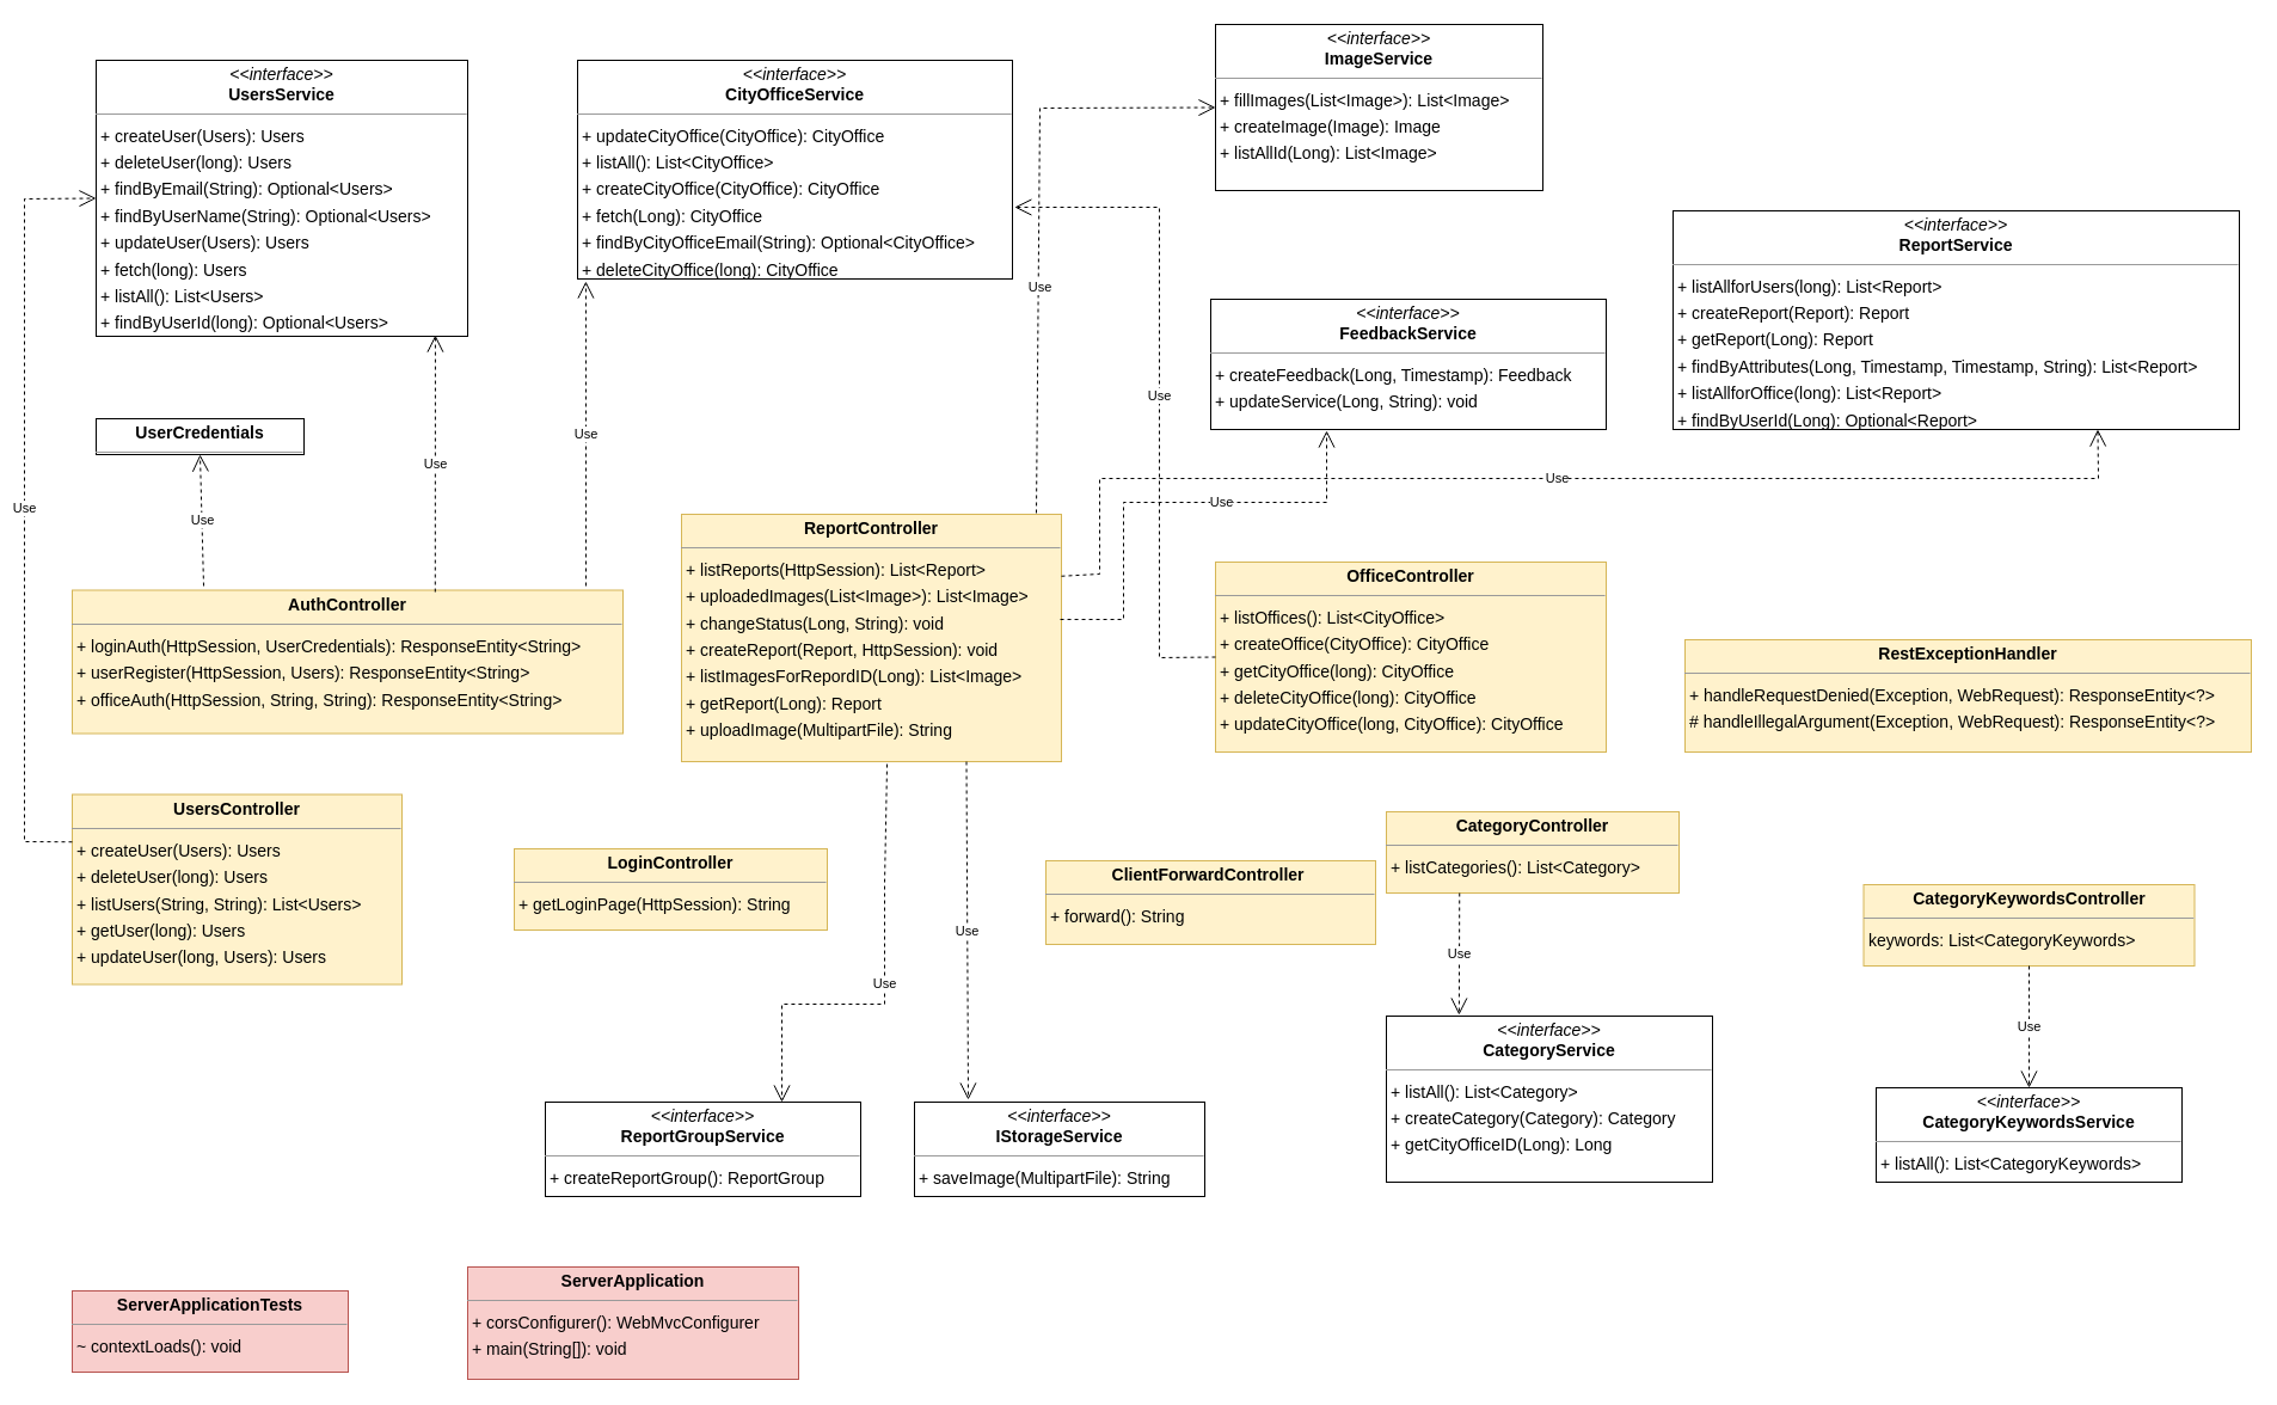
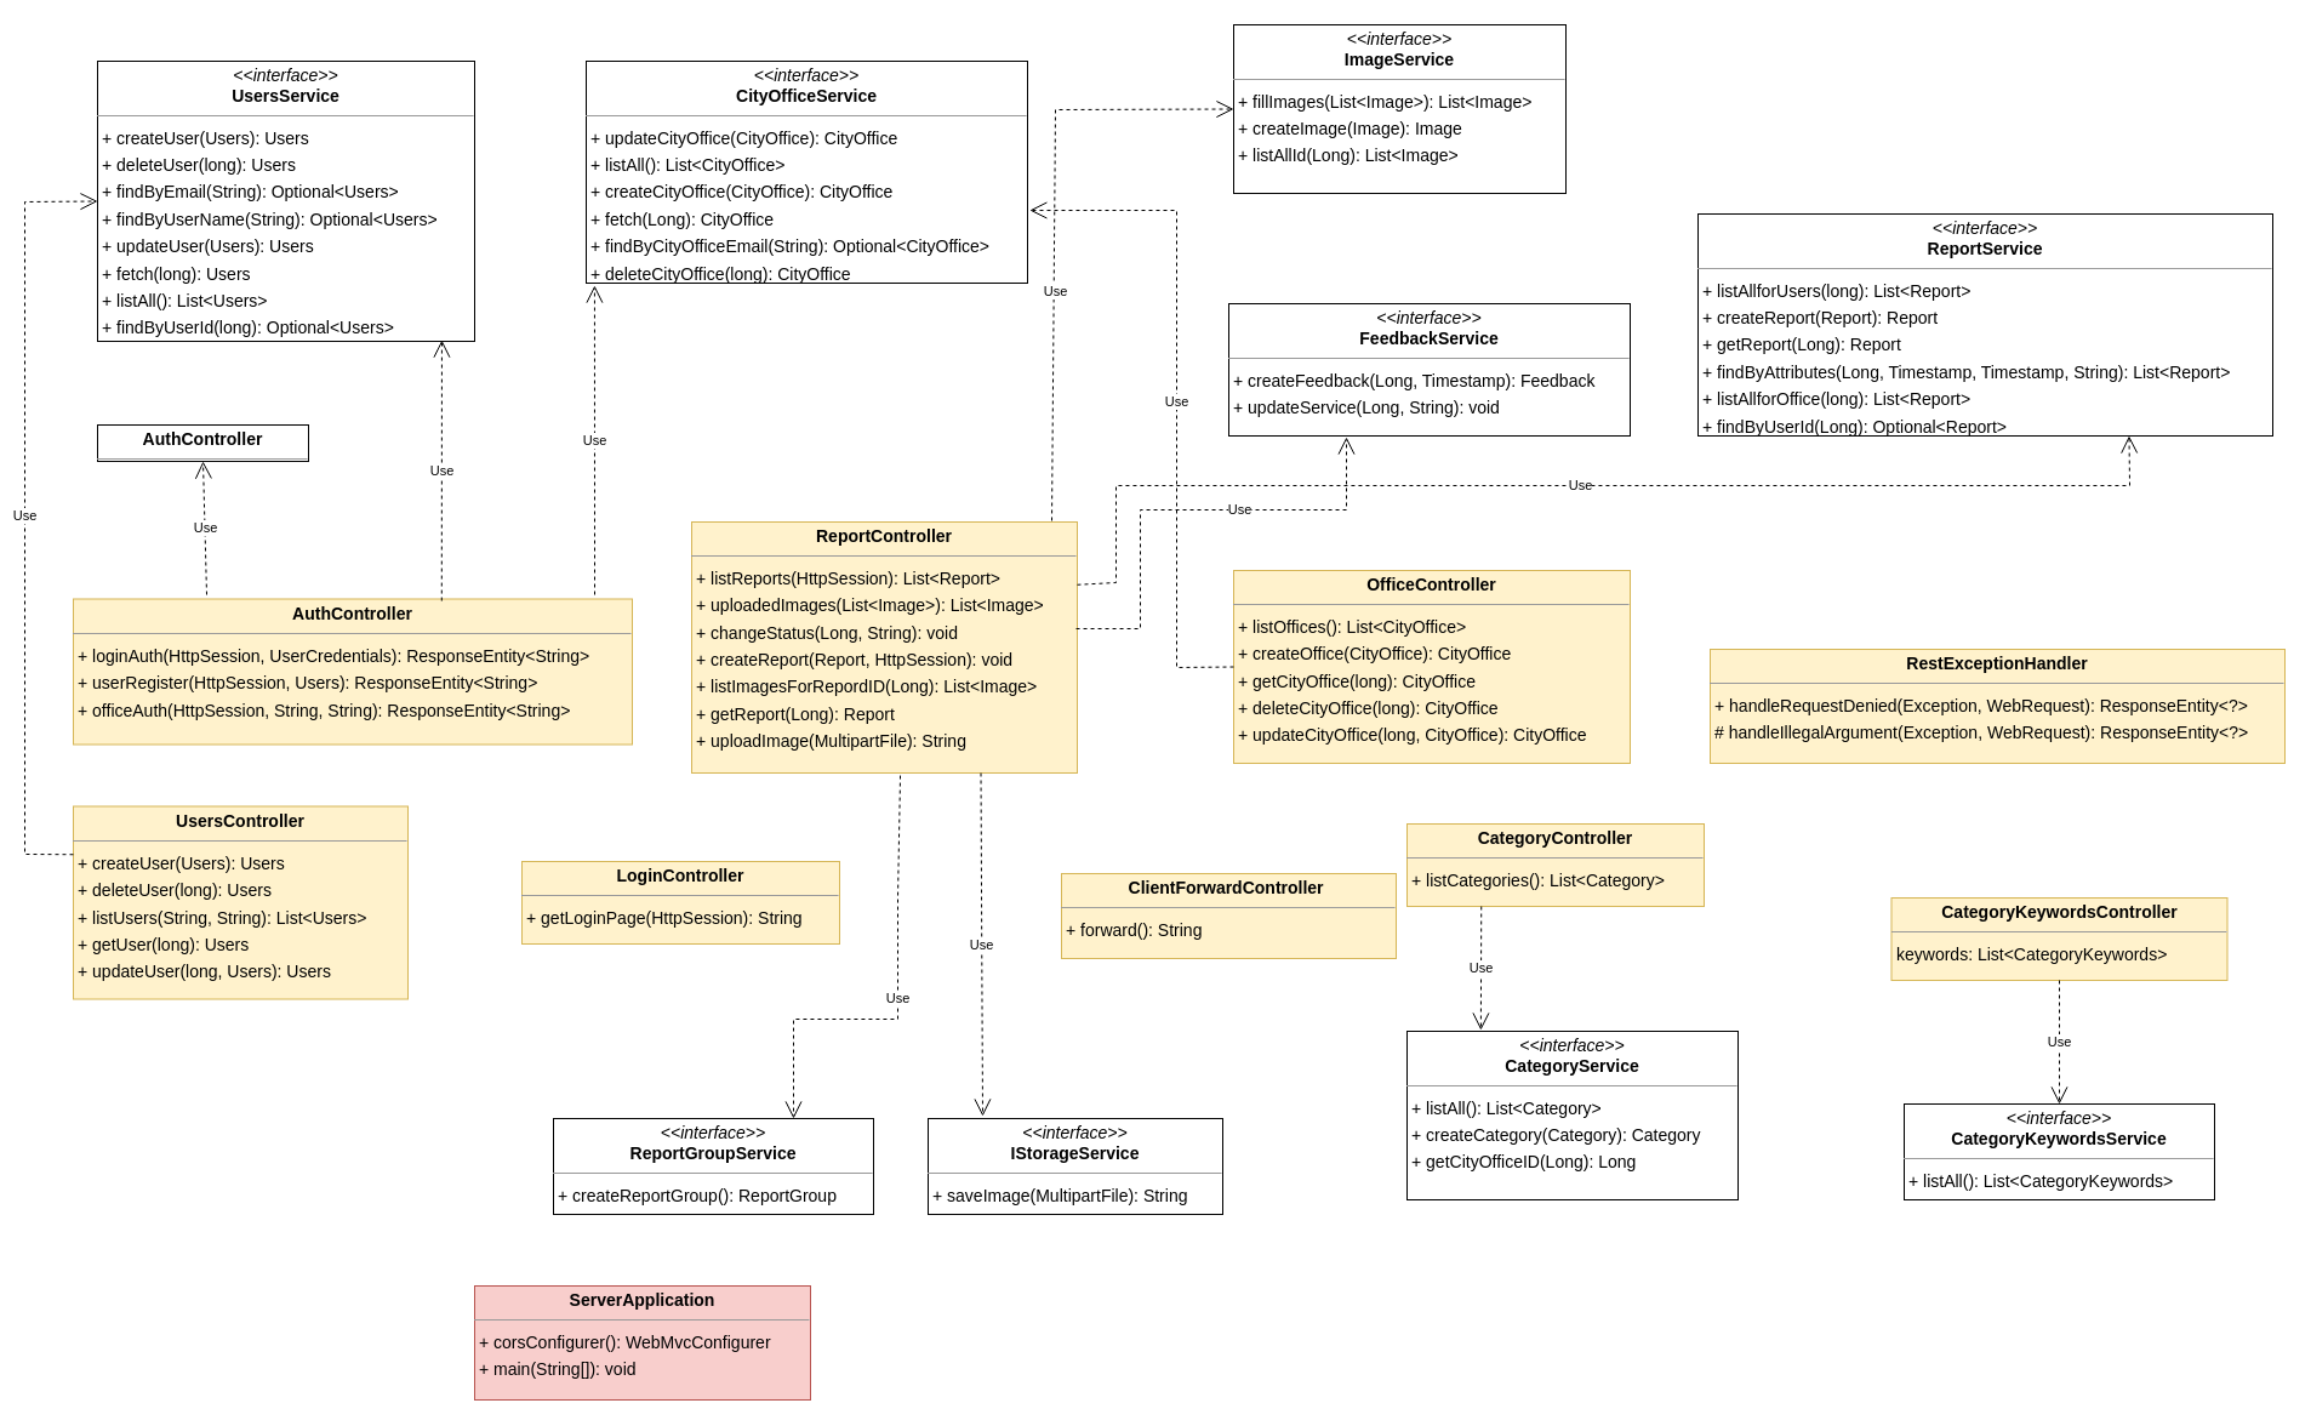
- <mxCell id="19" value="&lt;p style=&quot;margin:0px;margin-top:4px;text-align:center;&quot;&gt;&lt;b&gt;UserCredentials&lt;/b&gt;&lt;/p&gt;&lt;hr size=&quot;1&quot;/&gt;" style="verticalAlign=top;align=left;overflow=fill;fontSize=14;fontFamily=Helvetica;html=1;rounded=0;shadow=0;comic=0;labelBackgroundColor=none;strokeWidth=1;" parent="1" vertex="1"><mxGeometry x="80" y="350" width="174" height="30" as="geometry" /></mxCell>
+ <mxCell id="19" value="&lt;p style=&quot;margin:0px;margin-top:4px;text-align:center;&quot;&gt;&lt;b&gt;AuthController&lt;/b&gt;&lt;/p&gt;&lt;hr size=&quot;1&quot;/&gt;" style="verticalAlign=top;align=left;overflow=fill;fontSize=14;fontFamily=Helvetica;html=1;rounded=0;shadow=0;comic=0;labelBackgroundColor=none;strokeWidth=1;" parent="1" vertex="1"><mxGeometry x="80" y="350" width="174" height="30" as="geometry" /></mxCell>
- <mxCell id="18" value="&lt;p style=&quot;margin:0px;margin-top:4px;text-align:center;&quot;&gt;&lt;b&gt;ServerApplicationTests&lt;/b&gt;&lt;/p&gt;&lt;hr size=&quot;1&quot;/&gt;&lt;p style=&quot;margin:0 0 0 4px;line-height:1.6;&quot;&gt;~ contextLoads(): void&lt;/p&gt;" style="verticalAlign=top;align=left;overflow=fill;fontSize=14;fontFamily=Helvetica;html=1;rounded=0;shadow=0;comic=0;labelBackgroundColor=none;strokeWidth=1;fillColor=#f8cecc;strokeColor=#b85450;" parent="1" vertex="1"><mxGeometry x="60" y="1080" width="231" height="68" as="geometry" /></mxCell>
